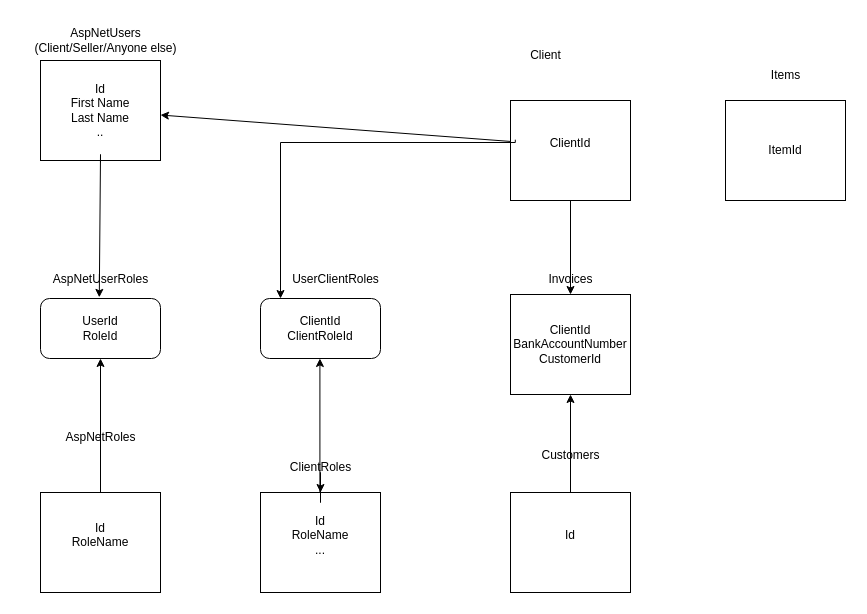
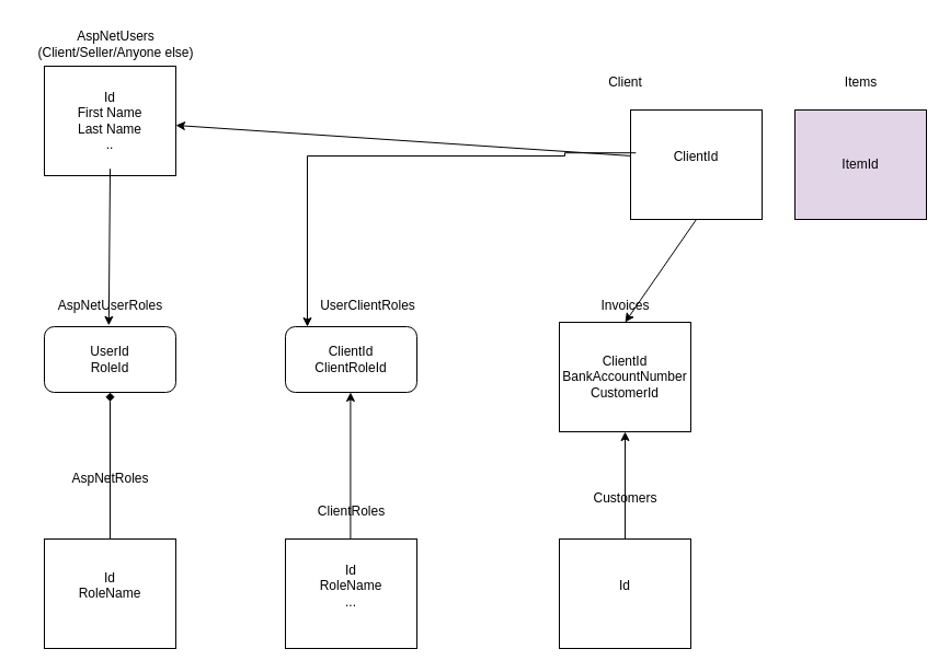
- <mxCell id="18" value="Client" style="text;html=1;align=center;verticalAlign=middle;resizable=0;points=[];autosize=1;strokeColor=none;fillColor=none;" vertex="1" parent="1"><mxGeometry x="520" y="40" width="50" height="30" as="geometry" /></mxCell>
+ <mxCell id="18" value="Client" style="text;html=1;align=center;verticalAlign=middle;resizable=0;points=[];autosize=1;strokeColor=none;fillColor=none;" vertex="1" parent="1"><mxGeometry x="545" y="60" width="50" height="30" as="geometry" /></mxCell>
- <mxCell id="15" value="ClientId&lt;div&gt;&lt;br&gt;&lt;/div&gt;" style="rounded=0;whiteSpace=wrap;html=1;" vertex="1" parent="1"><mxGeometry x="510" y="100" width="120" height="100" as="geometry" /></mxCell>
+ <mxCell id="15" value="ClientId&lt;div&gt;&lt;br&gt;&lt;/div&gt;" style="rounded=0;whiteSpace=wrap;html=1;" vertex="1" parent="1"><mxGeometry x="575" y="100" width="120" height="100" as="geometry" /></mxCell>
- <mxCell id="10" value="ItemId" style="rounded=0;whiteSpace=wrap;html=1;" vertex="1" parent="1"><mxGeometry x="725" y="100" width="120" height="100" as="geometry" /></mxCell>
+ <mxCell id="10" value="ItemId" style="rounded=0;whiteSpace=wrap;html=1;fillColor=#e1d5e7;" vertex="1" parent="1"><mxGeometry x="725" y="100" width="120" height="100" as="geometry" /></mxCell>
- <mxCell id="5" value="" style="endArrow=classic;html=1;rounded=0;entryX=0.5;entryY=1;entryDx=0;entryDy=0;exitX=0.5;exitY=0;exitDx=0;exitDy=0;" edge="1" parent="1" source="13" target="4"><mxGeometry width="50" height="50" relative="1" as="geometry"><mxPoint x="200" y="152" as="sourcePoint" /><mxPoint x="340" y="274" as="targetPoint" /><Array as="points" /></mxGeometry></mxCell>
+ <mxCell id="5" value="" style="endArrow=diamond;html=1;rounded=0;entryX=0.5;entryY=1;entryDx=0;entryDy=0;exitX=0.5;exitY=0;exitDx=0;exitDy=0;" edge="1" parent="1" source="13" target="4"><mxGeometry width="50" height="50" relative="1" as="geometry"><mxPoint x="200" y="152" as="sourcePoint" /><mxPoint x="340" y="274" as="targetPoint" /><Array as="points" /></mxGeometry></mxCell>
- <mxCell id="28" value="" style="edgeStyle=orthogonalEdgeStyle;rounded=0;orthogonalLoop=1;jettySize=auto;html=1;" edge="1" parent="1" source="29" target="27"><mxGeometry relative="1" as="geometry" /></mxCell>
